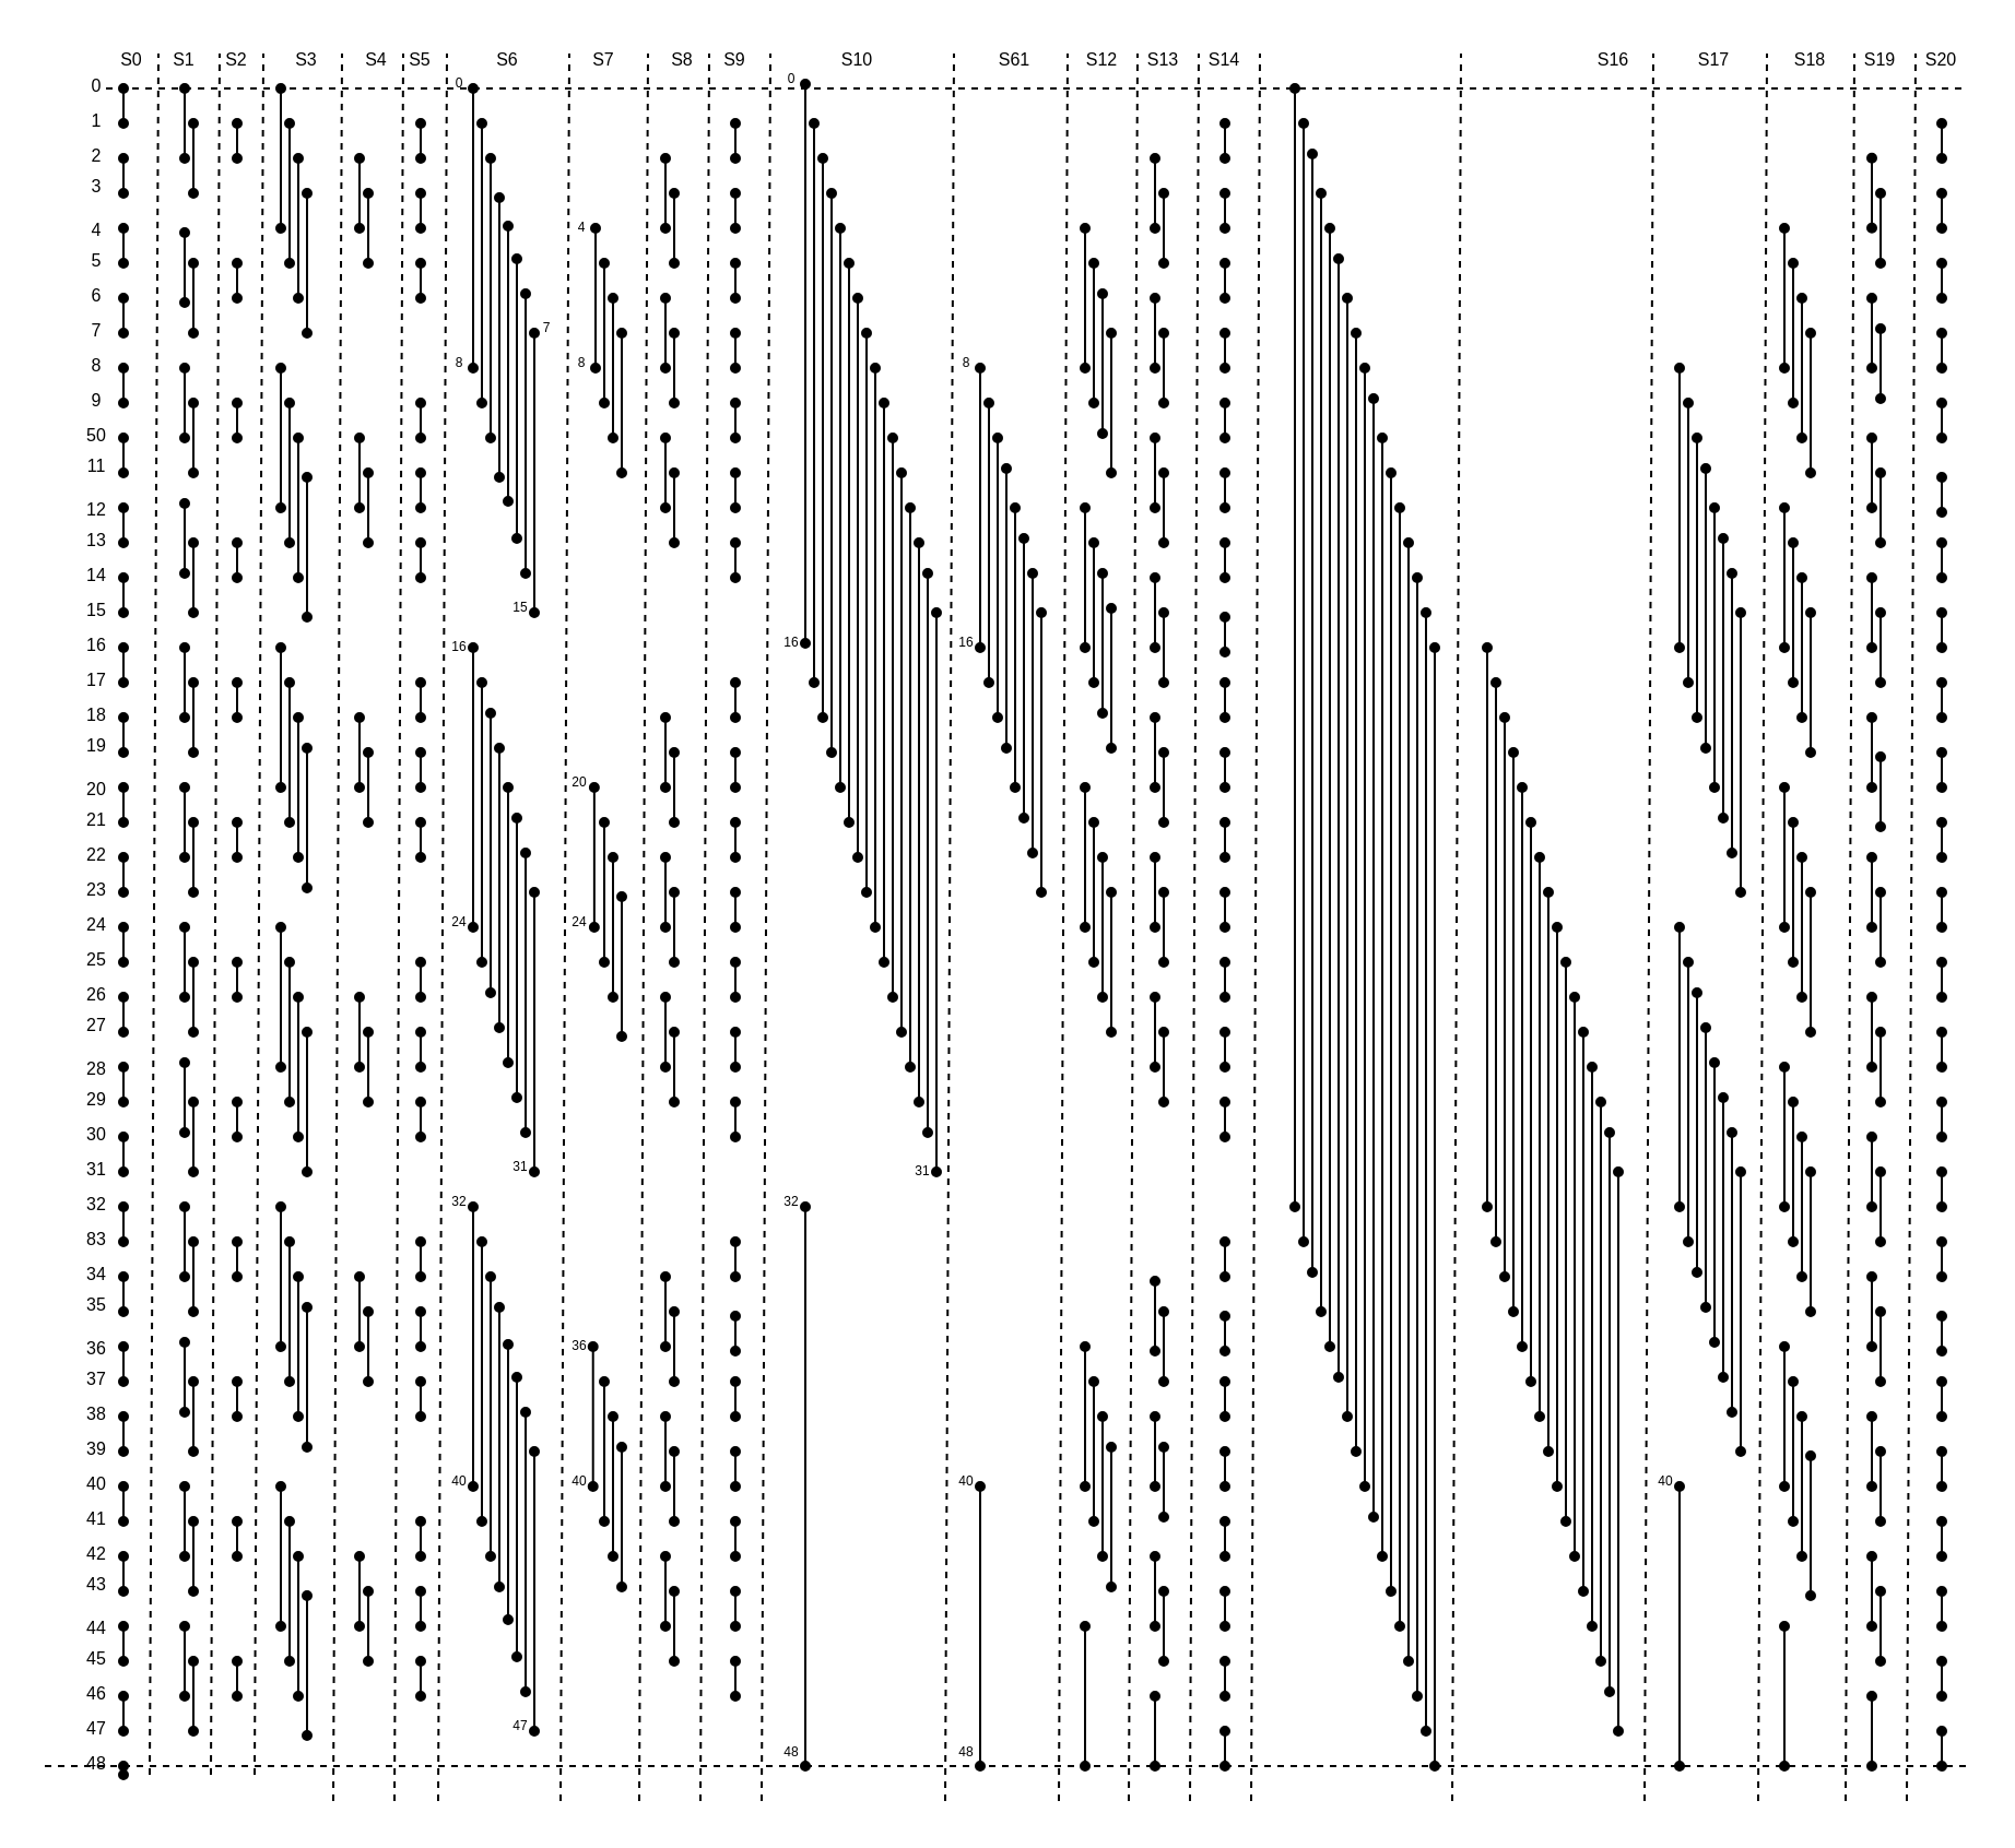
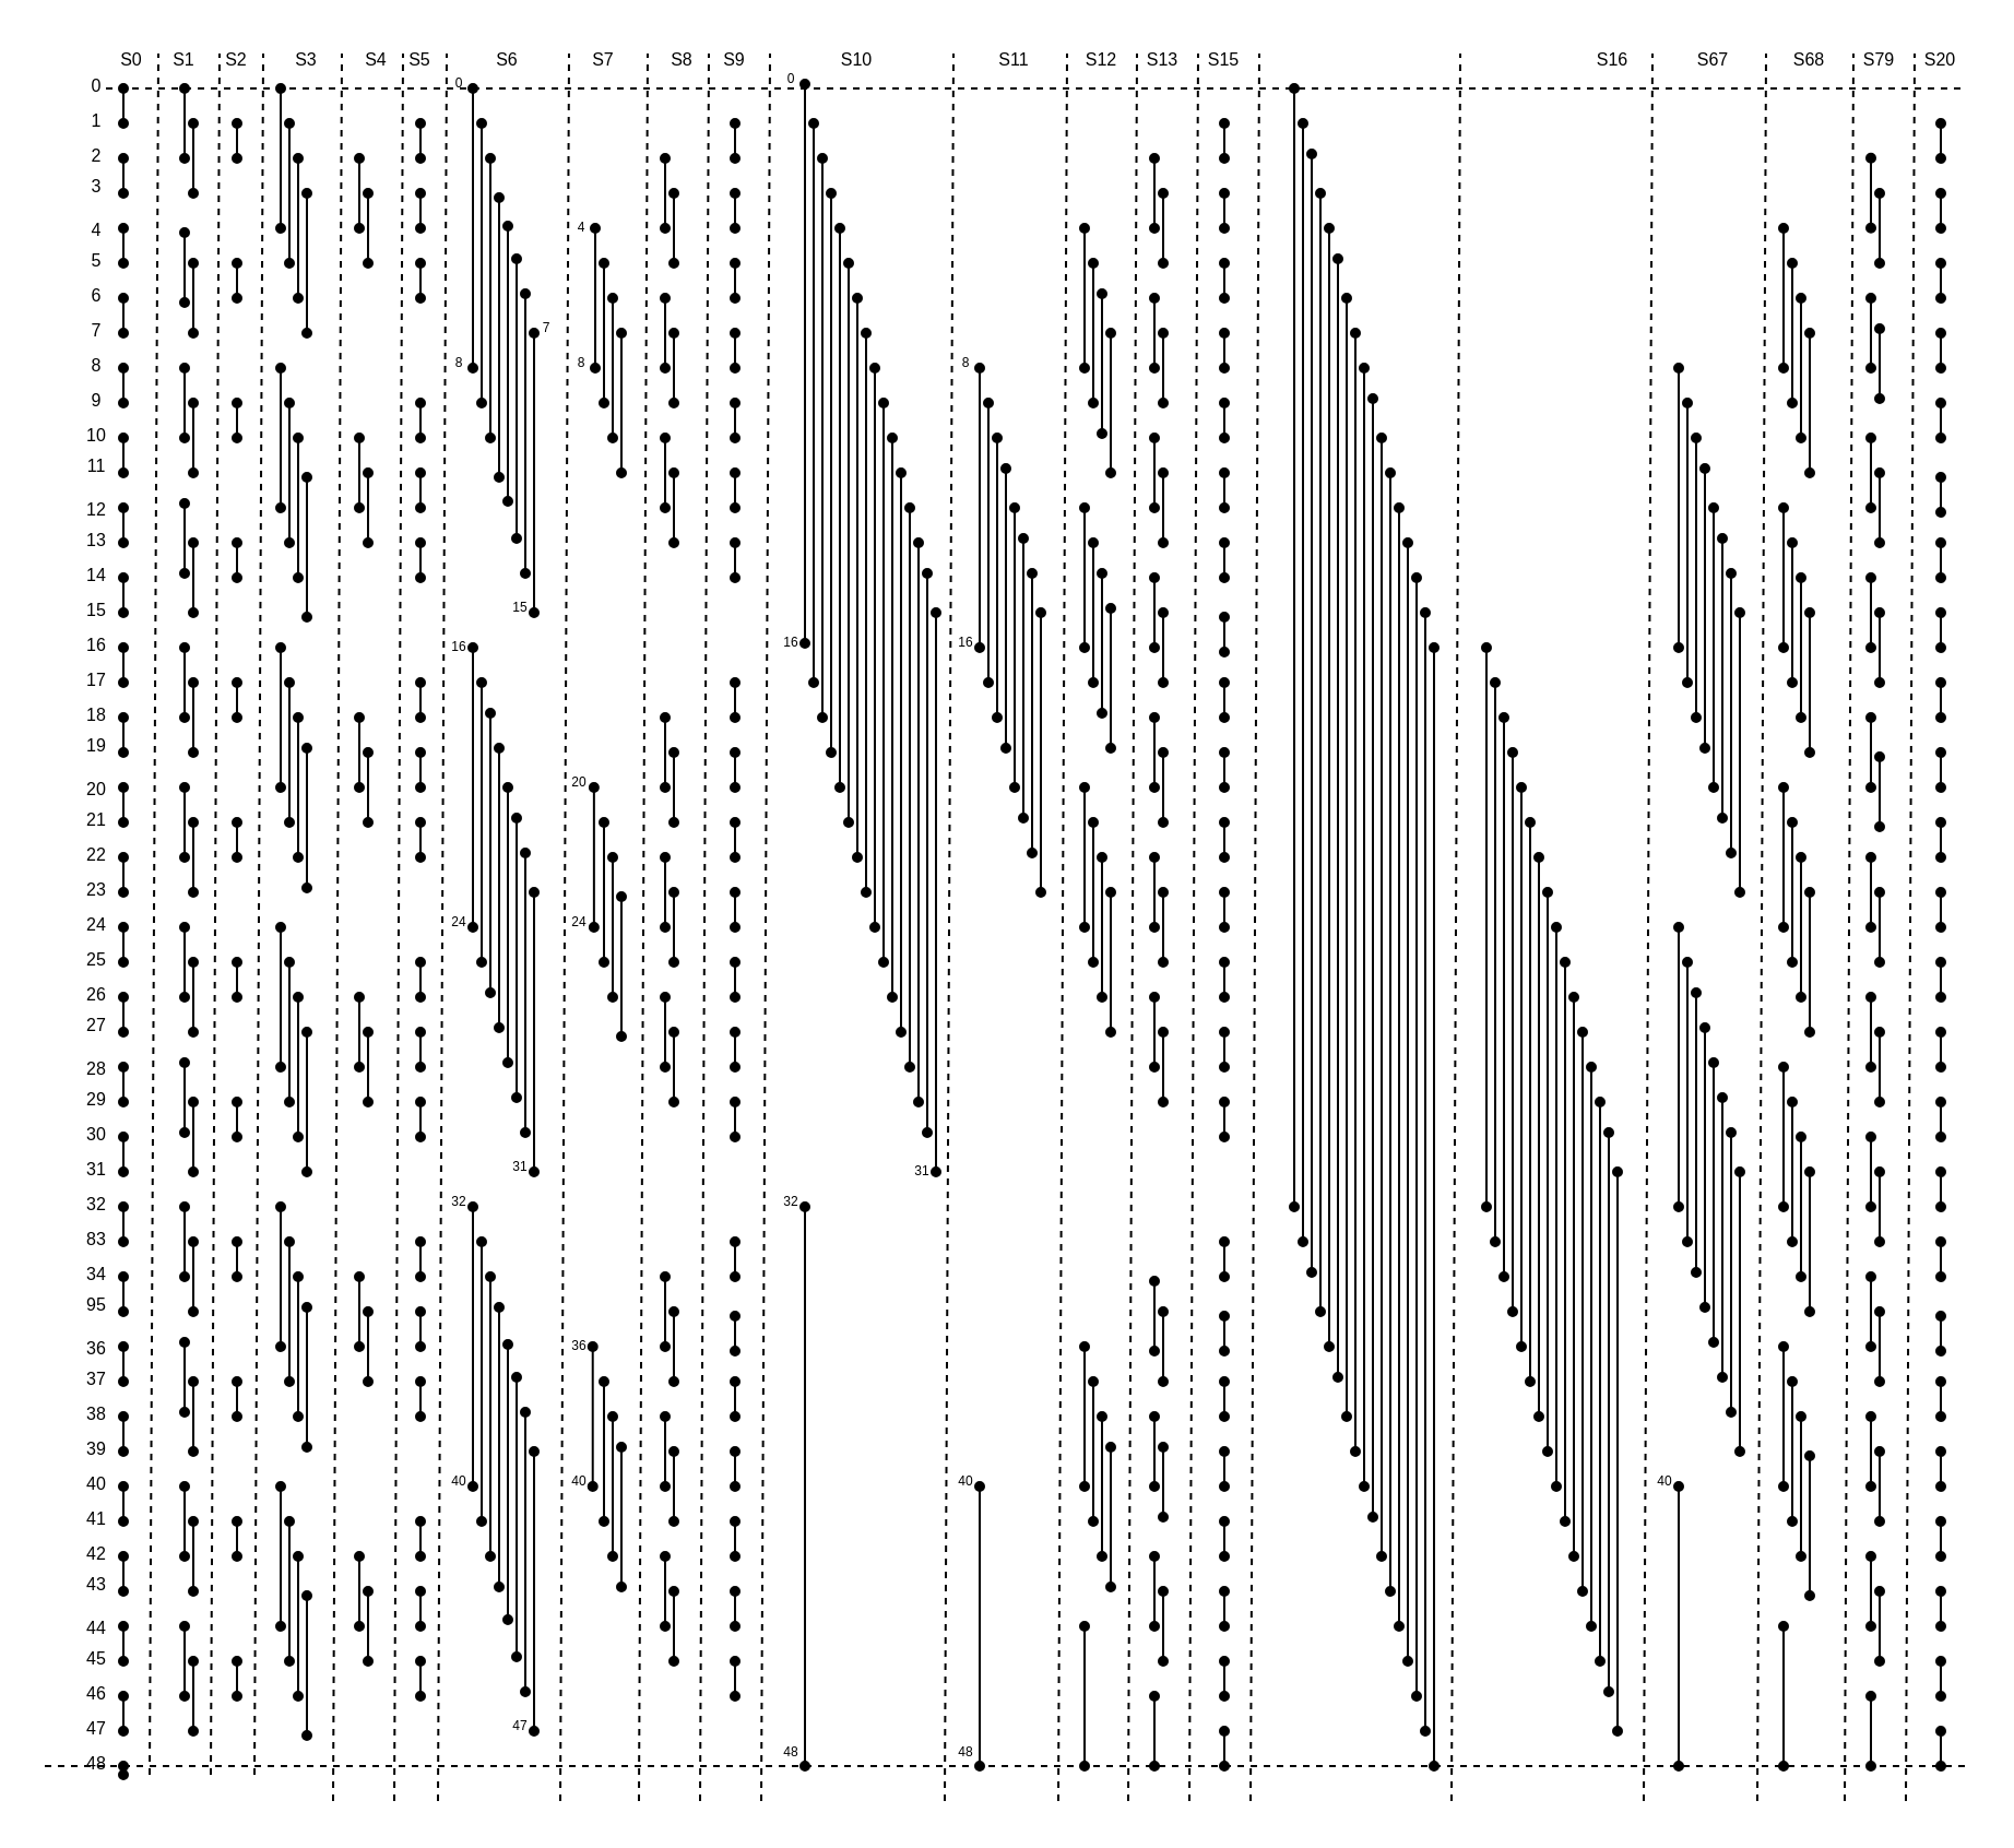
- <mxCell id="505" value="&lt;font style=&quot;font-size: 8px&quot;&gt;S61&lt;br&gt;&lt;/font&gt;" style="text;html=1;strokeColor=none;fillColor=none;align=center;verticalAlign=middle;whiteSpace=wrap;rounded=0;" vertex="1" parent="1"><mxGeometry x="452" y="20" width="24" height="12" as="geometry" /></mxCell>
+ <mxCell id="505" value="&lt;font style=&quot;font-size: 8px&quot;&gt;S11&lt;br&gt;&lt;/font&gt;" style="text;html=1;strokeColor=none;fillColor=none;align=center;verticalAlign=middle;whiteSpace=wrap;rounded=0;" vertex="1" parent="1"><mxGeometry x="452" y="20" width="24" height="12" as="geometry" /></mxCell>
- <mxCell id="508" value="&lt;font style=&quot;font-size: 8px&quot;&gt;S14&lt;br&gt;&lt;/font&gt;" style="text;html=1;strokeColor=none;fillColor=none;align=center;verticalAlign=middle;whiteSpace=wrap;rounded=0;" vertex="1" parent="1"><mxGeometry x="548" y="20" width="24" height="12" as="geometry" /></mxCell>
+ <mxCell id="508" value="&lt;font style=&quot;font-size: 8px&quot;&gt;S15&lt;br&gt;&lt;/font&gt;" style="text;html=1;strokeColor=none;fillColor=none;align=center;verticalAlign=middle;whiteSpace=wrap;rounded=0;" vertex="1" parent="1"><mxGeometry x="548" y="20" width="24" height="12" as="geometry" /></mxCell>
- <mxCell id="510" value="&lt;font style=&quot;font-size: 8px&quot;&gt;S17&lt;br&gt;&lt;/font&gt;" style="text;html=1;strokeColor=none;fillColor=none;align=center;verticalAlign=middle;whiteSpace=wrap;rounded=0;" vertex="1" parent="1"><mxGeometry x="772" y="20" width="24" height="12" as="geometry" /></mxCell>
+ <mxCell id="510" value="&lt;font style=&quot;font-size: 8px&quot;&gt;S67&lt;br&gt;&lt;/font&gt;" style="text;html=1;strokeColor=none;fillColor=none;align=center;verticalAlign=middle;whiteSpace=wrap;rounded=0;" vertex="1" parent="1"><mxGeometry x="772" y="20" width="24" height="12" as="geometry" /></mxCell>
- <mxCell id="511" value="&lt;font style=&quot;font-size: 8px&quot;&gt;S18&lt;br&gt;&lt;/font&gt;" style="text;html=1;strokeColor=none;fillColor=none;align=center;verticalAlign=middle;whiteSpace=wrap;rounded=0;" vertex="1" parent="1"><mxGeometry x="816" y="20" width="24" height="12" as="geometry" /></mxCell>
+ <mxCell id="511" value="&lt;font style=&quot;font-size: 8px&quot;&gt;S68&lt;br&gt;&lt;/font&gt;" style="text;html=1;strokeColor=none;fillColor=none;align=center;verticalAlign=middle;whiteSpace=wrap;rounded=0;" vertex="1" parent="1"><mxGeometry x="816" y="20" width="24" height="12" as="geometry" /></mxCell>
- <mxCell id="512" value="&lt;font style=&quot;font-size: 8px&quot;&gt;S19&lt;br&gt;&lt;/font&gt;" style="text;html=1;strokeColor=none;fillColor=none;align=center;verticalAlign=middle;whiteSpace=wrap;rounded=0;" vertex="1" parent="1"><mxGeometry x="848" y="20" width="24" height="12" as="geometry" /></mxCell>
+ <mxCell id="512" value="&lt;font style=&quot;font-size: 8px&quot;&gt;S79&lt;br&gt;&lt;/font&gt;" style="text;html=1;strokeColor=none;fillColor=none;align=center;verticalAlign=middle;whiteSpace=wrap;rounded=0;" vertex="1" parent="1"><mxGeometry x="848" y="20" width="24" height="12" as="geometry" /></mxCell>
- <mxCell id="44" value="&lt;font style=&quot;font-size: 8px&quot;&gt;50&lt;/font&gt;" style="text;html=1;strokeColor=none;fillColor=none;align=center;verticalAlign=middle;whiteSpace=wrap;rounded=0;" parent="1" vertex="1"><mxGeometry x="32" y="192" width="24" height="12" as="geometry" /></mxCell>
+ <mxCell id="44" value="&lt;font style=&quot;font-size: 8px&quot;&gt;10&lt;/font&gt;" style="text;html=1;strokeColor=none;fillColor=none;align=center;verticalAlign=middle;whiteSpace=wrap;rounded=0;" parent="1" vertex="1"><mxGeometry x="32" y="192" width="24" height="12" as="geometry" /></mxCell>
- <mxCell id="260" value="&lt;font style=&quot;font-size: 8px&quot;&gt;35&lt;/font&gt;" style="text;html=1;strokeColor=none;fillColor=none;align=center;verticalAlign=middle;whiteSpace=wrap;rounded=0;" parent="1" vertex="1"><mxGeometry x="32" y="590" width="24" height="12" as="geometry" /></mxCell>
+ <mxCell id="260" value="&lt;font style=&quot;font-size: 8px&quot;&gt;95&lt;/font&gt;" style="text;html=1;strokeColor=none;fillColor=none;align=center;verticalAlign=middle;whiteSpace=wrap;rounded=0;" parent="1" vertex="1"><mxGeometry x="32" y="590" width="24" height="12" as="geometry" /></mxCell>
